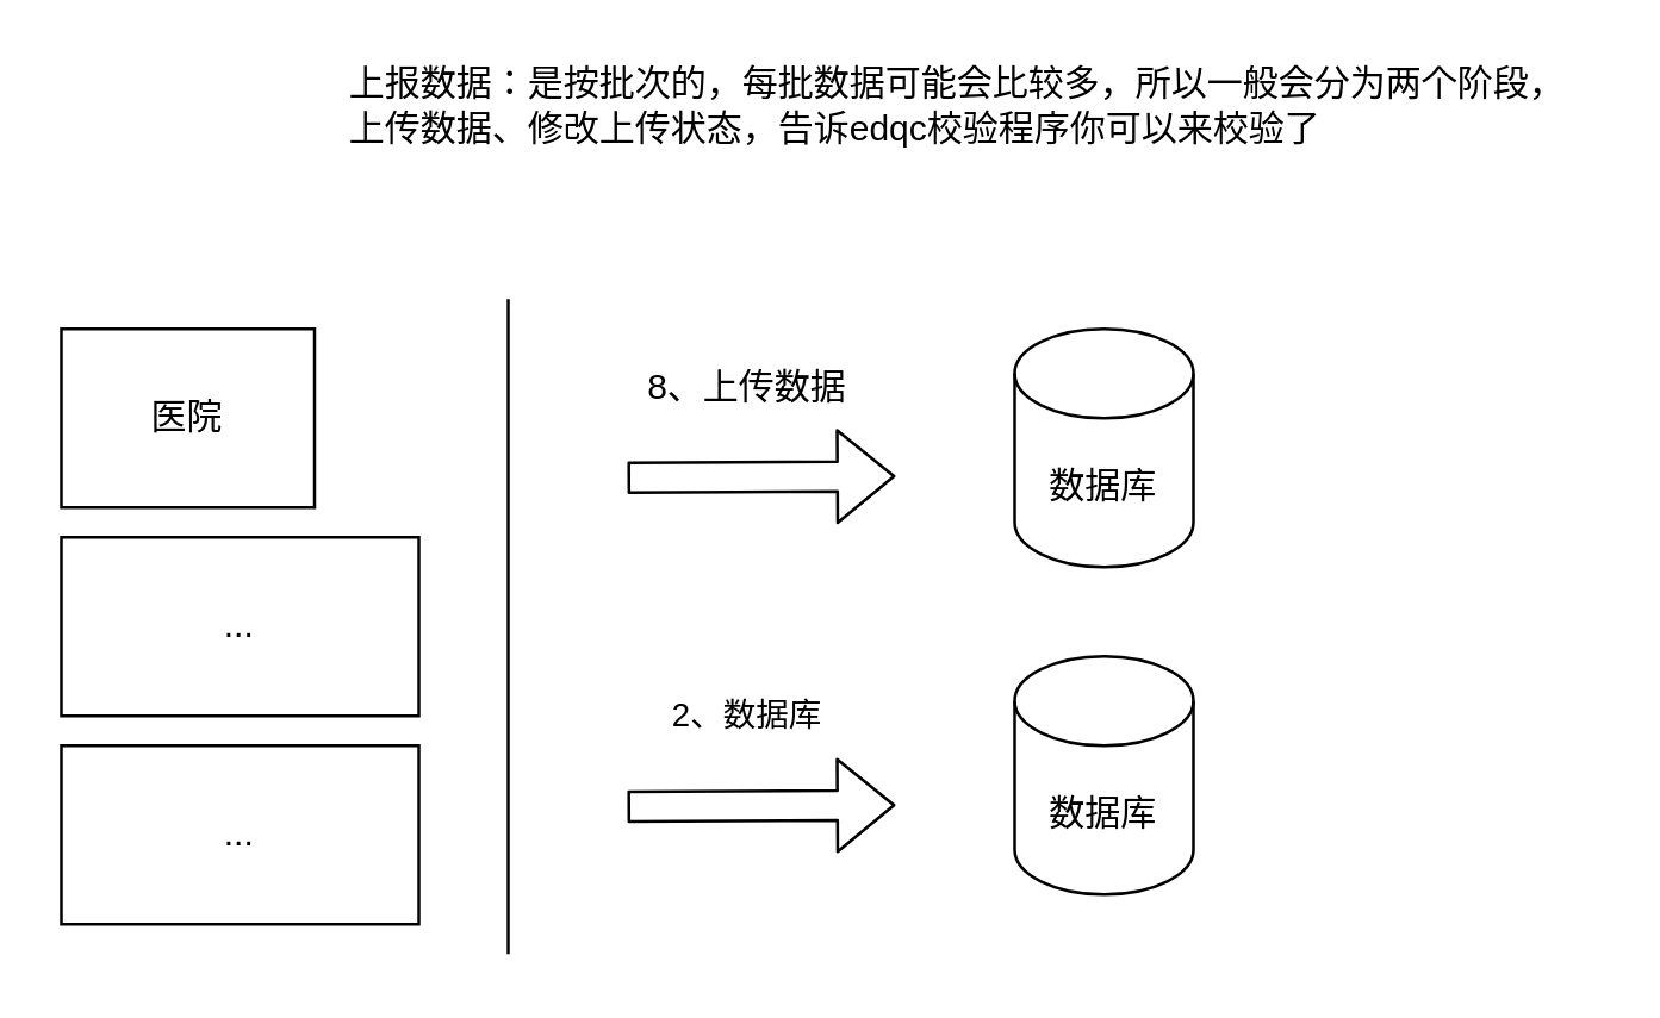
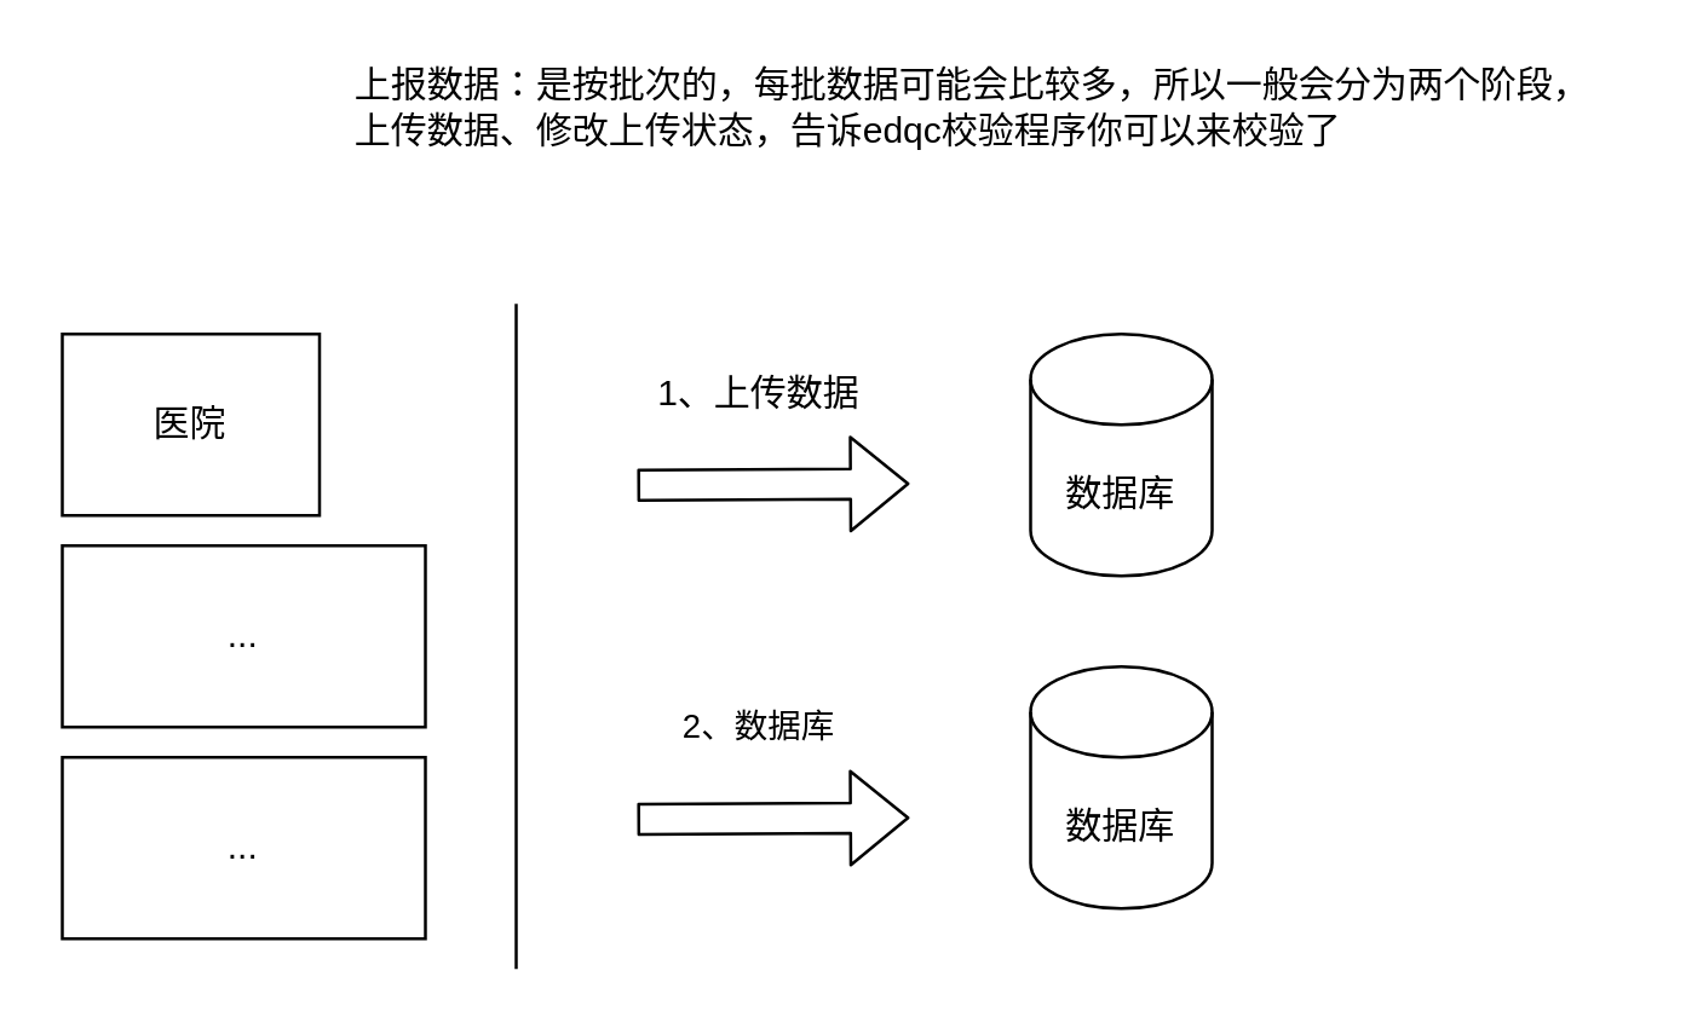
- <mxCell id="10" value="8、上传数据" style="text;html=1;align=center;verticalAlign=middle;resizable=0;points=[];autosize=1;" vertex="1" parent="1"><mxGeometry x="210" y="120" width="80" height="20" as="geometry" /></mxCell>
+ <mxCell id="10" value="1、上传数据" style="text;html=1;align=center;verticalAlign=middle;resizable=0;points=[];autosize=1;" vertex="1" parent="1"><mxGeometry x="210" y="120" width="80" height="20" as="geometry" /></mxCell>
